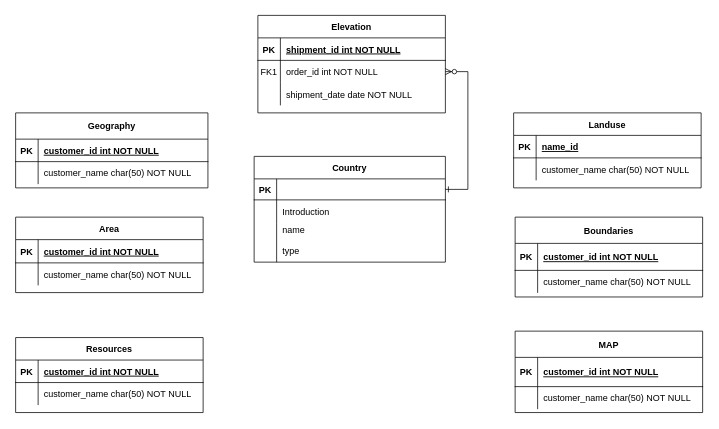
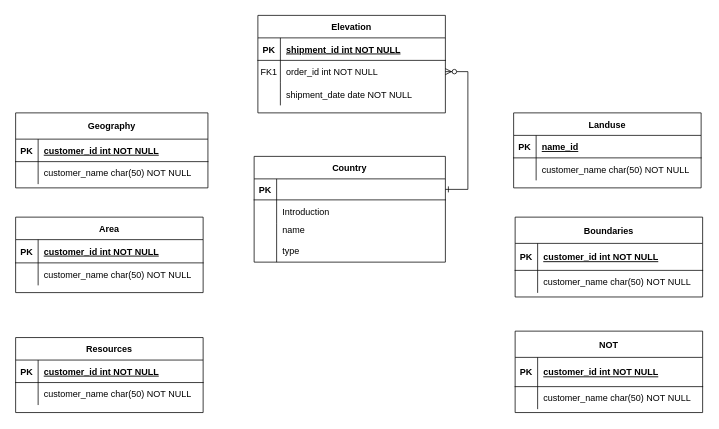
- <mxCell id="57" value="MAP" style="shape=table;startSize=35;container=1;collapsible=1;childLayout=tableLayout;fixedRows=1;rowLines=0;fontStyle=1;align=center;resizeLast=1;" parent="1" vertex="1"><mxGeometry x="686" y="441" width="250" height="108.583" as="geometry" /></mxCell>
+ <mxCell id="57" value="NOT" style="shape=table;startSize=35;container=1;collapsible=1;childLayout=tableLayout;fixedRows=1;rowLines=0;fontStyle=1;align=center;resizeLast=1;" parent="1" vertex="1"><mxGeometry x="686" y="441" width="250" height="108.583" as="geometry" /></mxCell>
